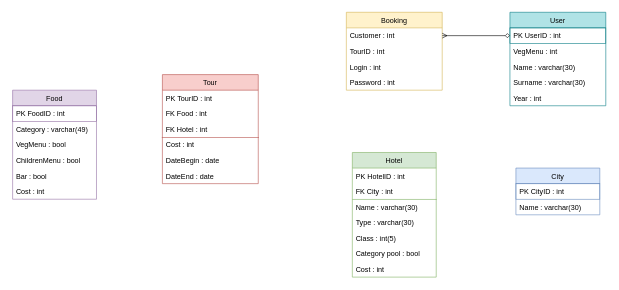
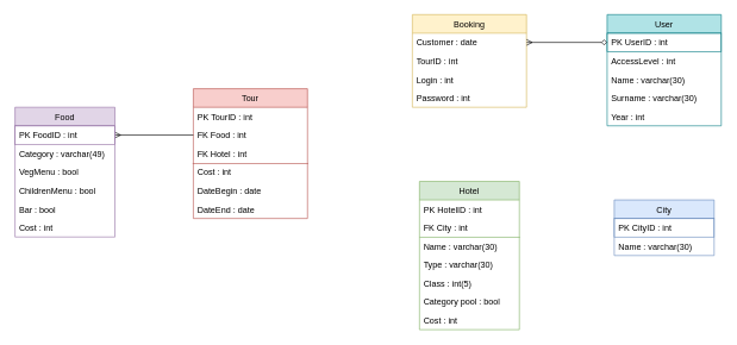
- <mxCell id="31" value="Customer : int&#10;" style="text;strokeColor=none;fillColor=none;align=left;verticalAlign=top;spacingLeft=4;spacingRight=4;overflow=hidden;rotatable=0;points=[[0,0.5],[1,0.5]];portConstraint=eastwest;" vertex="1" parent="30"><mxGeometry y="26" width="160" height="26" as="geometry" /></mxCell>
+ <mxCell id="31" value="Customer : date&#10;" style="text;strokeColor=none;fillColor=none;align=left;verticalAlign=top;spacingLeft=4;spacingRight=4;overflow=hidden;rotatable=0;points=[[0,0.5],[1,0.5]];portConstraint=eastwest;" vertex="1" parent="30"><mxGeometry y="26" width="160" height="26" as="geometry" /></mxCell>
- <mxCell id="37" value="VegMenu : int" style="text;strokeColor=none;fillColor=none;align=left;verticalAlign=top;spacingLeft=4;spacingRight=4;overflow=hidden;rotatable=0;points=[[0,0.5],[1,0.5]];portConstraint=eastwest;" vertex="1" parent="35"><mxGeometry y="52" width="160" height="26" as="geometry" /></mxCell>
+ <mxCell id="37" value="AccessLevel : int" style="text;strokeColor=none;fillColor=none;align=left;verticalAlign=top;spacingLeft=4;spacingRight=4;overflow=hidden;rotatable=0;points=[[0,0.5],[1,0.5]];portConstraint=eastwest;" vertex="1" parent="35"><mxGeometry y="52" width="160" height="26" as="geometry" /></mxCell>
+ <mxCell id="10" style="edgeStyle=orthogonalEdgeStyle;rounded=0;orthogonalLoop=1;jettySize=auto;html=1;exitX=0;exitY=0.5;exitDx=0;exitDy=0;entryX=1;entryY=0.5;entryDx=0;entryDy=0;endArrow=ERmany;endFill=0;" parent="1" source="4" target="12" edge="1"><mxGeometry relative="1" as="geometry" /></mxCell>
